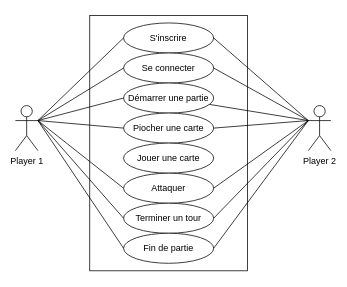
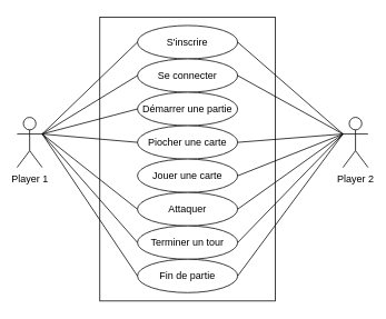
- <mxCell id="15" value="" style="endArrow=none;html=1;rounded=0;exitX=0;exitY=0.333;exitDx=0;exitDy=0;exitPerimeter=0;" edge="1" parent="1" source="12" target="5"><mxGeometry width="50" height="50" relative="1" as="geometry"><mxPoint x="-80" y="-110" as="sourcePoint" /><mxPoint x="-30" y="-160" as="targetPoint" /></mxGeometry></mxCell>
+ <mxCell id="15" value="" style="endArrow=none;html=1;rounded=0;entryX=1;entryY=0.5;entryDx=0;entryDy=0;exitX=0;exitY=0.333;exitDx=0;exitDy=0;exitPerimeter=0;" edge="1" parent="1" source="12" target="7"><mxGeometry width="50" height="50" relative="1" as="geometry"><mxPoint x="-80" y="-110" as="sourcePoint" /><mxPoint x="-30" y="-160" as="targetPoint" /></mxGeometry></mxCell>
